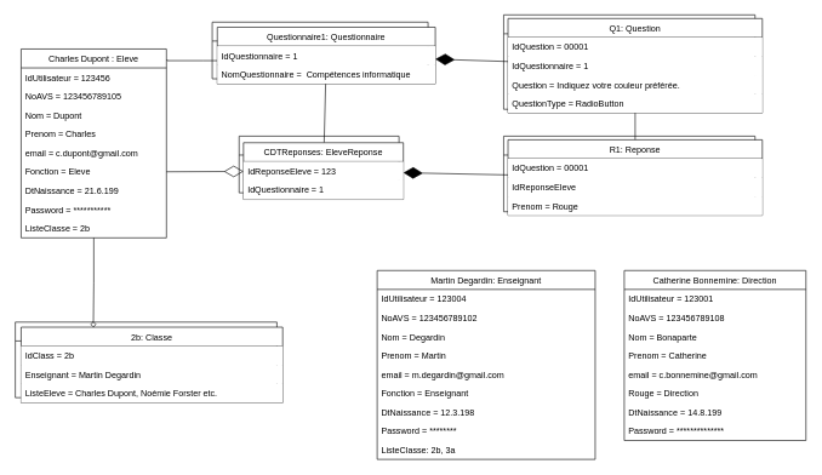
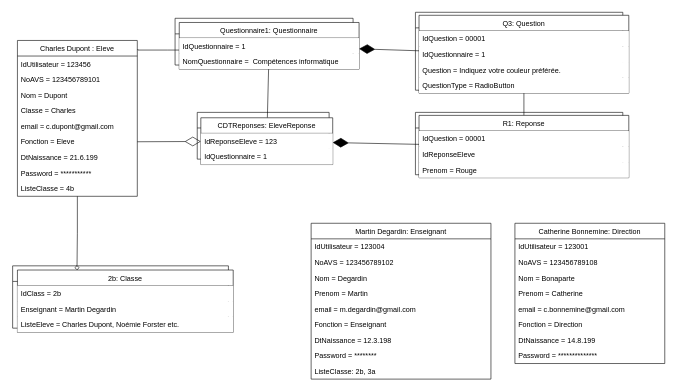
- <mxCell id="29" value="Q1: Question" style="swimlane;fontStyle=0;childLayout=stackLayout;horizontal=1;startSize=26;fillColor=default;horizontalStack=0;resizeParent=1;resizeParentMax=0;resizeLast=0;collapsible=1;marginBottom=0;" parent="1" vertex="1"><mxGeometry x="698" y="25" width="350" height="130" as="geometry" /></mxCell>
+ <mxCell id="29" value="Q3: Question" style="swimlane;fontStyle=0;childLayout=stackLayout;horizontal=1;startSize=26;fillColor=default;horizontalStack=0;resizeParent=1;resizeParentMax=0;resizeLast=0;collapsible=1;marginBottom=0;" parent="1" vertex="1"><mxGeometry x="698" y="25" width="350" height="130" as="geometry" /></mxCell>
- <mxCell id="21" value="NoAVS = 123456789105" style="text;strokeColor=none;fillColor=none;align=left;verticalAlign=top;spacingLeft=4;spacingRight=4;overflow=hidden;rotatable=0;points=[[0,0.5],[1,0.5]];portConstraint=eastwest;" parent="19" vertex="1"><mxGeometry y="52" width="200" height="26" as="geometry" /></mxCell>
+ <mxCell id="21" value="NoAVS = 123456789101" style="text;strokeColor=none;fillColor=none;align=left;verticalAlign=top;spacingLeft=4;spacingRight=4;overflow=hidden;rotatable=0;points=[[0,0.5],[1,0.5]];portConstraint=eastwest;" parent="19" vertex="1"><mxGeometry y="52" width="200" height="26" as="geometry" /></mxCell>
- <mxCell id="23" value="Prenom = Charles" style="text;strokeColor=none;fillColor=none;align=left;verticalAlign=top;spacingLeft=4;spacingRight=4;overflow=hidden;rotatable=0;points=[[0,0.5],[1,0.5]];portConstraint=eastwest;" parent="19" vertex="1"><mxGeometry y="104" width="200" height="26" as="geometry" /></mxCell>
+ <mxCell id="23" value="Classe = Charles" style="text;strokeColor=none;fillColor=none;align=left;verticalAlign=top;spacingLeft=4;spacingRight=4;overflow=hidden;rotatable=0;points=[[0,0.5],[1,0.5]];portConstraint=eastwest;" parent="19" vertex="1"><mxGeometry y="104" width="200" height="26" as="geometry" /></mxCell>
- <mxCell id="28" value="ListeClasse = 2b" style="text;strokeColor=none;fillColor=none;align=left;verticalAlign=top;spacingLeft=4;spacingRight=4;overflow=hidden;rotatable=0;points=[[0,0.5],[1,0.5]];portConstraint=eastwest;" parent="19" vertex="1"><mxGeometry y="234" width="200" height="26" as="geometry" /></mxCell>
+ <mxCell id="28" value="ListeClasse = 4b" style="text;strokeColor=none;fillColor=none;align=left;verticalAlign=top;spacingLeft=4;spacingRight=4;overflow=hidden;rotatable=0;points=[[0,0.5],[1,0.5]];portConstraint=eastwest;" parent="19" vertex="1"><mxGeometry y="234" width="200" height="26" as="geometry" /></mxCell>
- <mxCell id="57" value="Rouge = Direction" style="text;strokeColor=none;fillColor=none;align=left;verticalAlign=top;spacingLeft=4;spacingRight=4;overflow=hidden;rotatable=0;points=[[0,0.5],[1,0.5]];portConstraint=eastwest;" parent="51" vertex="1"><mxGeometry y="156" width="250" height="26" as="geometry" /></mxCell>
+ <mxCell id="57" value="Fonction = Direction" style="text;strokeColor=none;fillColor=none;align=left;verticalAlign=top;spacingLeft=4;spacingRight=4;overflow=hidden;rotatable=0;points=[[0,0.5],[1,0.5]];portConstraint=eastwest;" parent="51" vertex="1"><mxGeometry y="156" width="250" height="26" as="geometry" /></mxCell>
